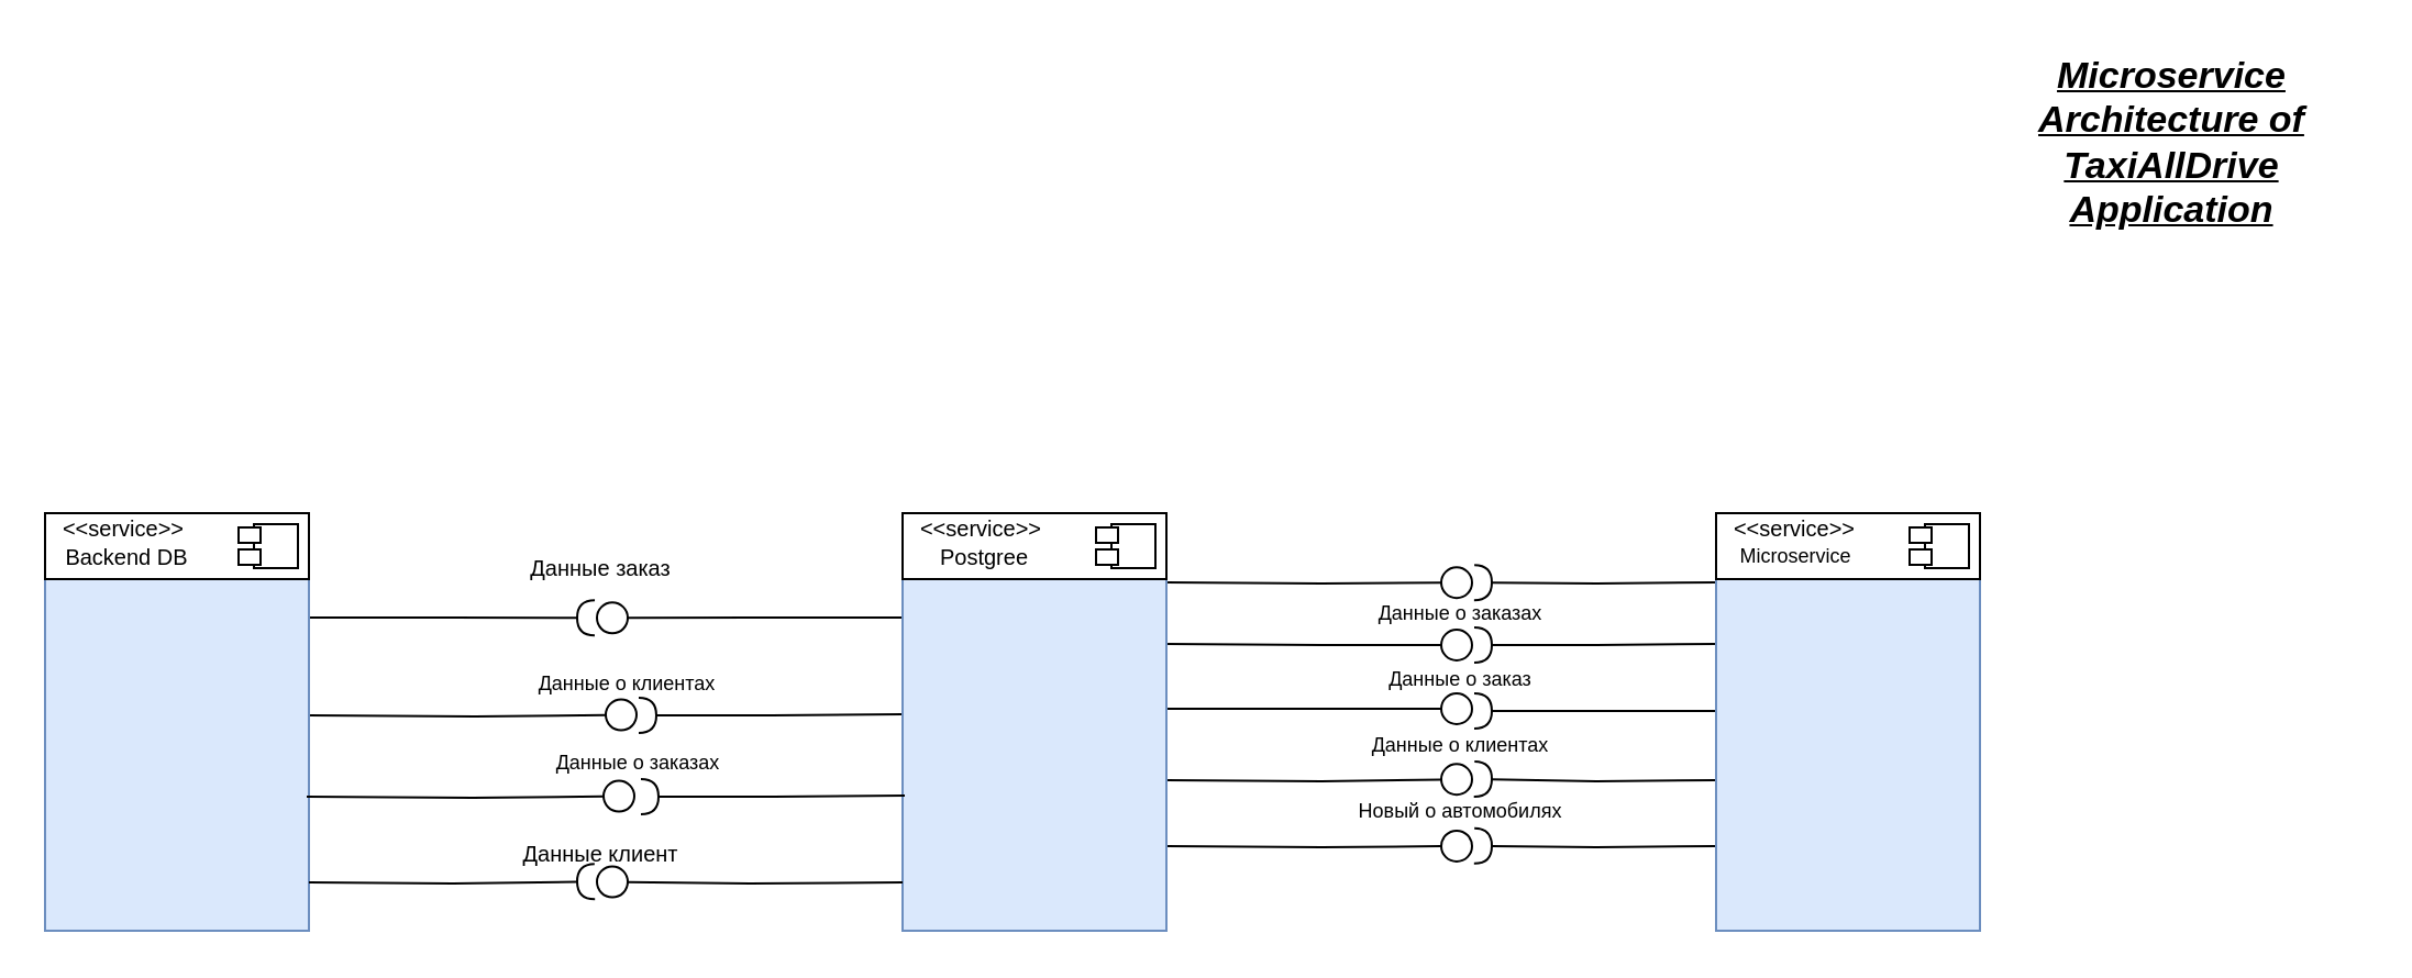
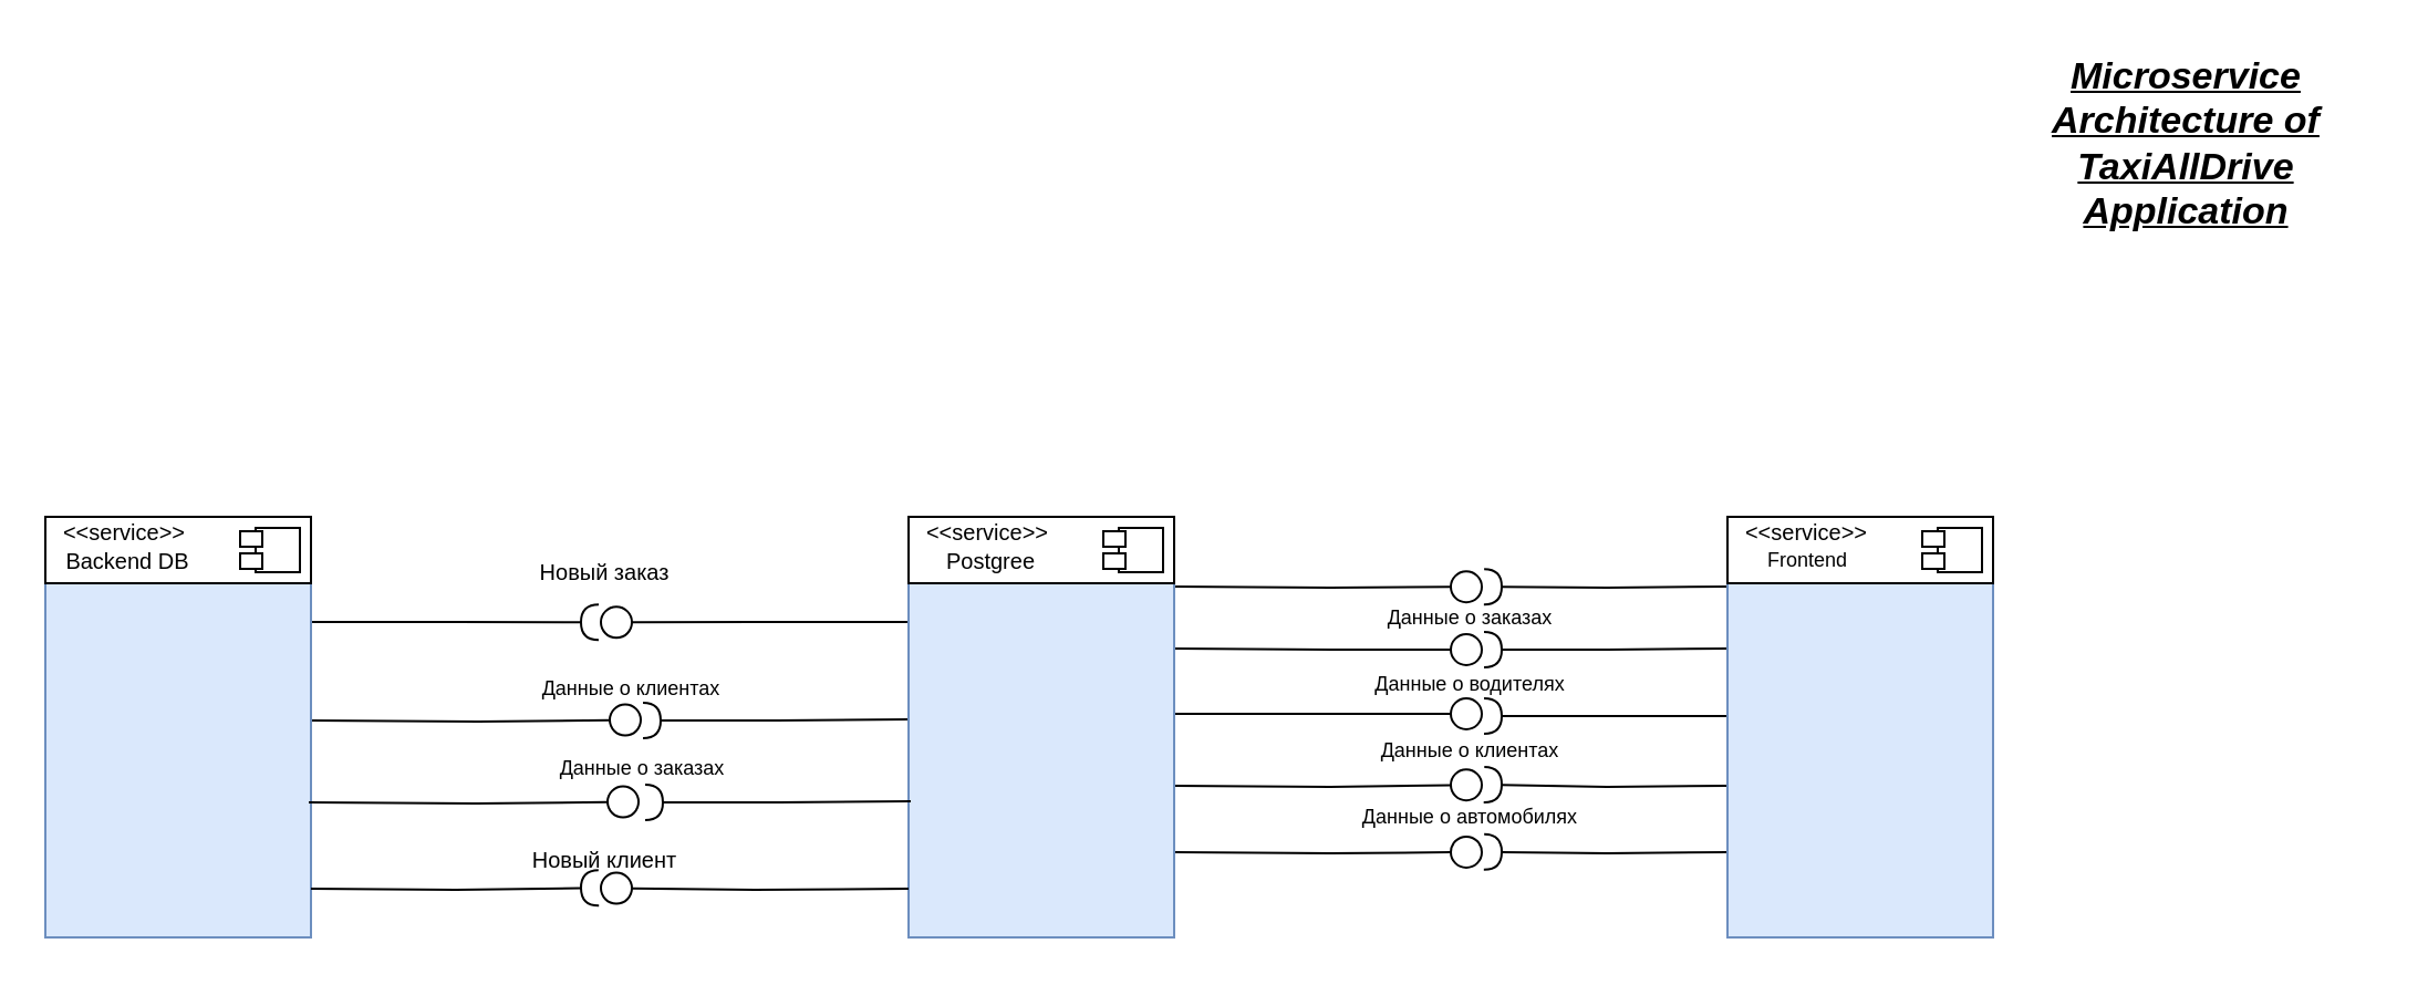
- <mxCell id="10" value="&lt;font style=&quot;font-size: 9px;&quot;&gt;Microservice&lt;/font&gt;" style="text;html=1;align=center;verticalAlign=middle;whiteSpace=wrap;rounded=0;" parent="8" vertex="1"><mxGeometry x="-3" y="14" width="79" height="10" as="geometry" /></mxCell>
+ <mxCell id="10" value="&lt;font style=&quot;font-size: 9px;&quot;&gt;Frontend&lt;/font&gt;" style="text;html=1;align=center;verticalAlign=middle;whiteSpace=wrap;rounded=0;" parent="8" vertex="1"><mxGeometry x="-3" y="14" width="79" height="10" as="geometry" /></mxCell>
- <mxCell id="52" value="&lt;font size=&quot;1&quot;&gt;Данные заказ&lt;/font&gt;" style="text;html=1;align=center;verticalAlign=middle;whiteSpace=wrap;rounded=0;" parent="1" vertex="1"><mxGeometry x="210" y="253" width="126" height="10" as="geometry" /></mxCell>
+ <mxCell id="52" value="&lt;font size=&quot;1&quot;&gt;Новый заказ&lt;/font&gt;" style="text;html=1;align=center;verticalAlign=middle;whiteSpace=wrap;rounded=0;" parent="1" vertex="1"><mxGeometry x="210" y="253" width="126" height="10" as="geometry" /></mxCell>
- <mxCell id="45" value="&lt;font style=&quot;font-size: 9px;&quot;&gt;Данные о заказ&lt;/font&gt;" style="text;html=1;align=center;verticalAlign=middle;whiteSpace=wrap;rounded=0;" parent="1" vertex="1"><mxGeometry x="601" y="303" width="126" height="10" as="geometry" /></mxCell>
+ <mxCell id="45" value="&lt;font style=&quot;font-size: 9px;&quot;&gt;Данные о водителях&lt;/font&gt;" style="text;html=1;align=center;verticalAlign=middle;whiteSpace=wrap;rounded=0;" parent="1" vertex="1"><mxGeometry x="601" y="303" width="126" height="10" as="geometry" /></mxCell>
- <mxCell id="47" value="&lt;font style=&quot;font-size: 9px;&quot;&gt;Новый о автомобилях&lt;/font&gt;" style="text;html=1;align=center;verticalAlign=middle;whiteSpace=wrap;rounded=0;" parent="1" vertex="1"><mxGeometry x="601" y="363" width="126" height="10" as="geometry" /></mxCell>
+ <mxCell id="47" value="&lt;font style=&quot;font-size: 9px;&quot;&gt;Данные о автомобилях&lt;/font&gt;" style="text;html=1;align=center;verticalAlign=middle;whiteSpace=wrap;rounded=0;" parent="1" vertex="1"><mxGeometry x="601" y="363" width="126" height="10" as="geometry" /></mxCell>
- <mxCell id="55" value="&lt;font size=&quot;1&quot;&gt;Данные клиент&lt;/font&gt;" style="text;html=1;align=center;verticalAlign=middle;whiteSpace=wrap;rounded=0;" parent="1" vertex="1"><mxGeometry x="210" y="383" width="126" height="10" as="geometry" /></mxCell>
+ <mxCell id="55" value="&lt;font size=&quot;1&quot;&gt;Новый клиент&lt;/font&gt;" style="text;html=1;align=center;verticalAlign=middle;whiteSpace=wrap;rounded=0;" parent="1" vertex="1"><mxGeometry x="210" y="383" width="126" height="10" as="geometry" /></mxCell>
